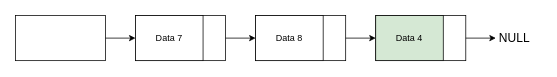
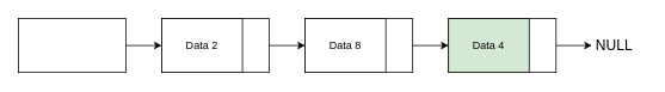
- <mxCell id="5" value="Data 7" style="rounded=0;whiteSpace=wrap;html=1;" vertex="1" parent="1"><mxGeometry x="180" y="20" width="90" height="60" as="geometry" /></mxCell>
+ <mxCell id="5" value="Data 2" style="rounded=0;whiteSpace=wrap;html=1;" vertex="1" parent="1"><mxGeometry x="180" y="20" width="90" height="60" as="geometry" /></mxCell>
